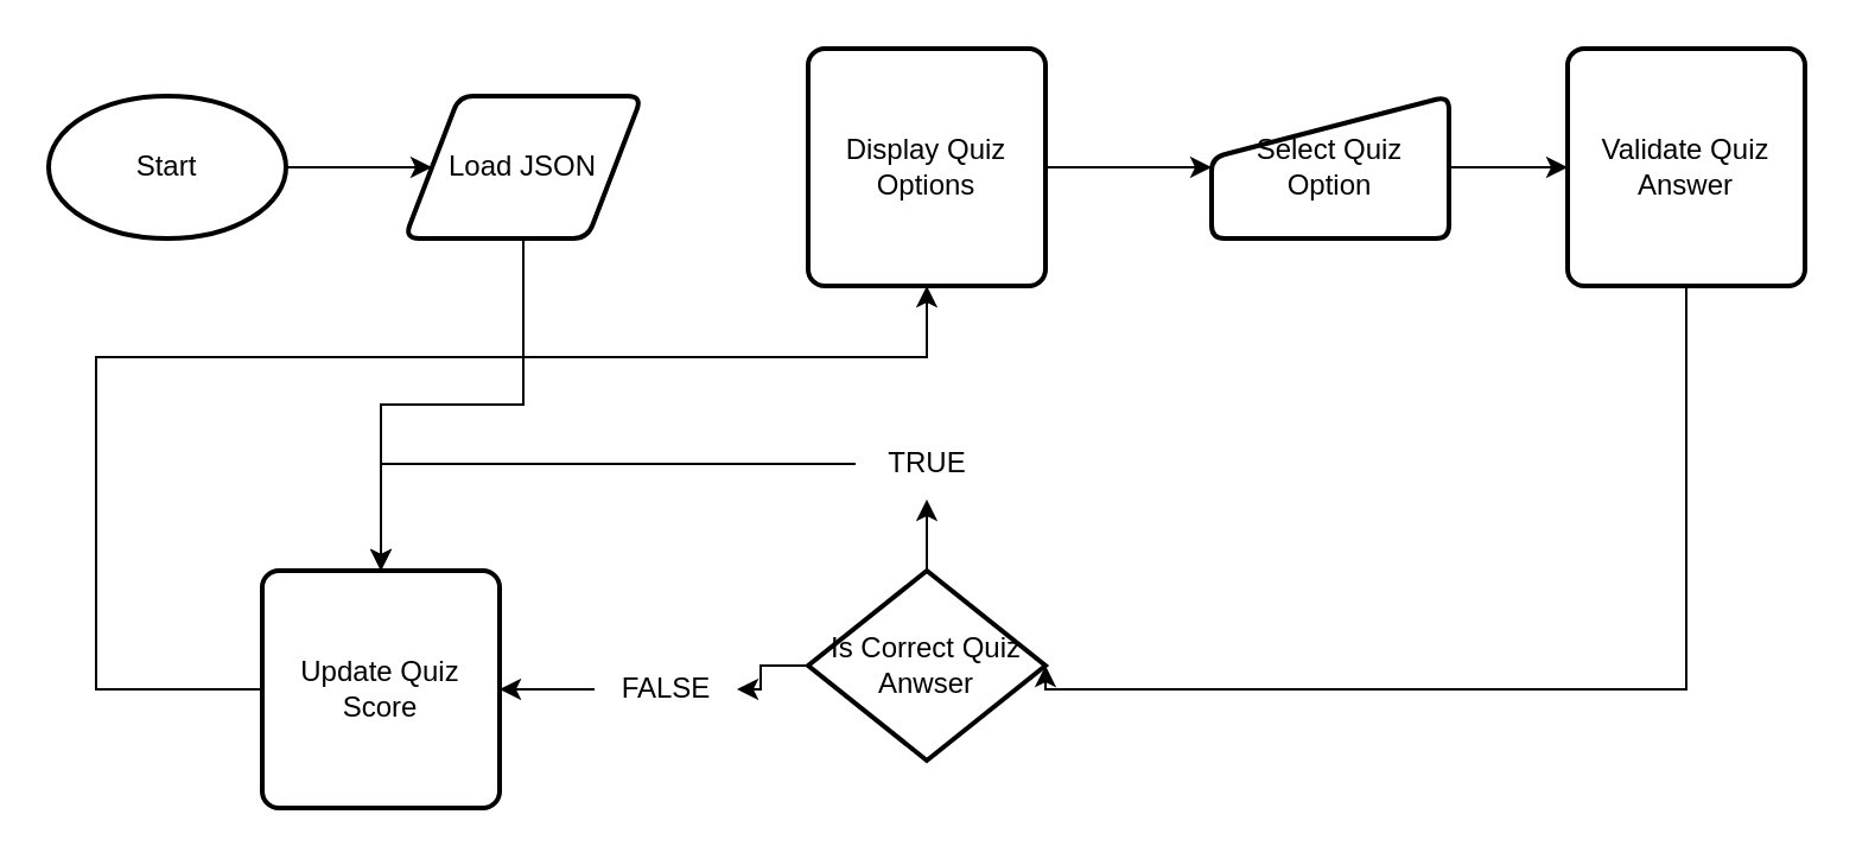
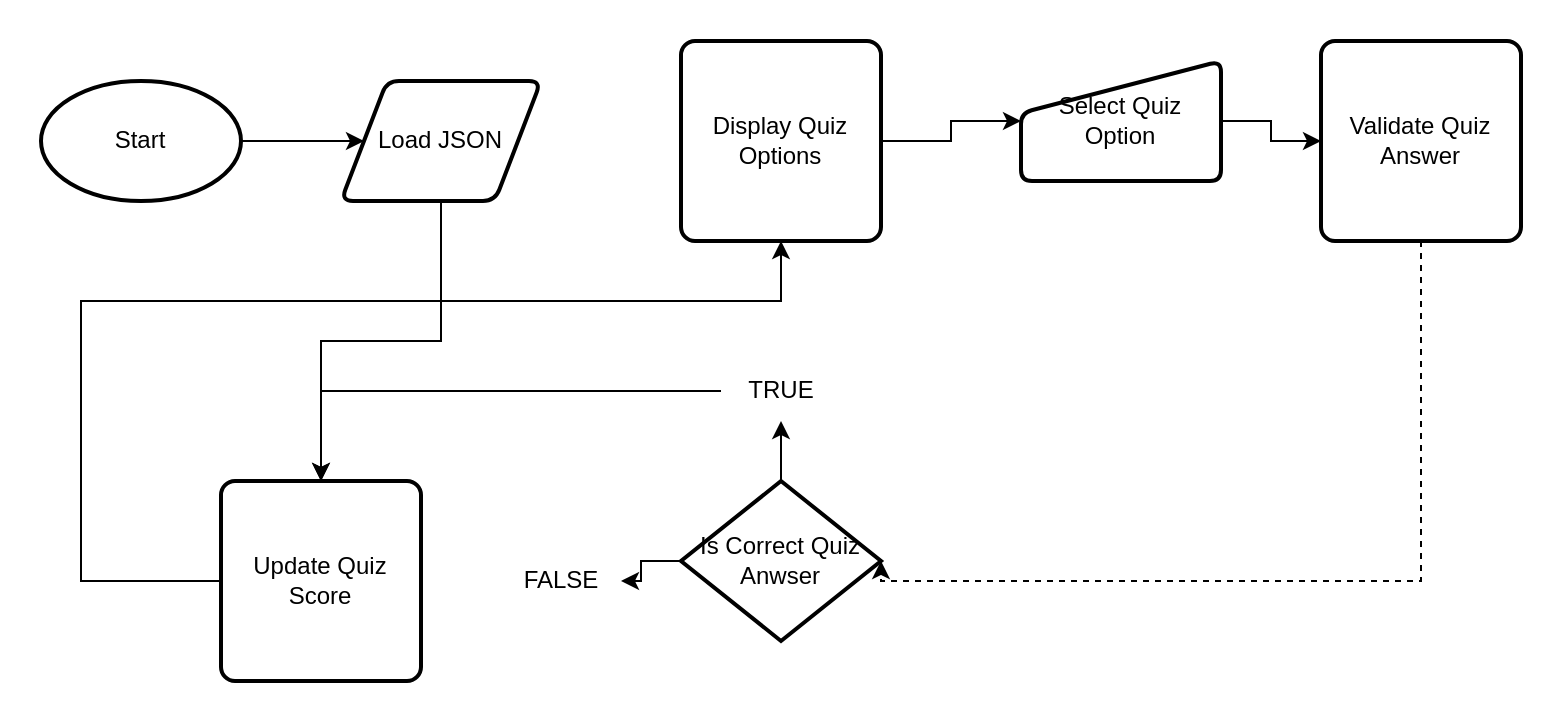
- <mxCell id="9" value="Select Quiz Option" style="html=1;strokeWidth=2;shape=manualInput;whiteSpace=wrap;rounded=1;size=26;arcSize=11;" vertex="1" parent="1"><mxGeometry x="510" y="40" width="100" height="60" as="geometry" /></mxCell>
+ <mxCell id="9" value="Select Quiz Option" style="html=1;strokeWidth=2;shape=manualInput;whiteSpace=wrap;rounded=1;size=26;arcSize=11;" vertex="1" parent="1"><mxGeometry x="510" y="30" width="100" height="60" as="geometry" /></mxCell>
- <mxCell id="16" style="edgeStyle=orthogonalEdgeStyle;rounded=0;orthogonalLoop=1;jettySize=auto;html=1;" edge="1" parent="1" source="17" target="19"><mxGeometry relative="1" as="geometry" /></mxCell>
- <mxCell id="20" style="edgeStyle=orthogonalEdgeStyle;rounded=0;orthogonalLoop=1;jettySize=auto;html=1;entryX=1;entryY=0.5;entryDx=0;entryDy=0;entryPerimeter=0;" edge="1" parent="1" source="10" target="13"><mxGeometry relative="1" as="geometry"><Array as="points"><mxPoint x="710" y="290" /></Array></mxGeometry></mxCell>
+ <mxCell id="20" style="edgeStyle=orthogonalEdgeStyle;rounded=0;orthogonalLoop=1;jettySize=auto;html=1;entryX=1;entryY=0.5;entryDx=0;entryDy=0;entryPerimeter=0;dashed=1;" edge="1" parent="1" source="10" target="13"><mxGeometry relative="1" as="geometry"><Array as="points"><mxPoint x="710" y="290" /></Array></mxGeometry></mxCell>
